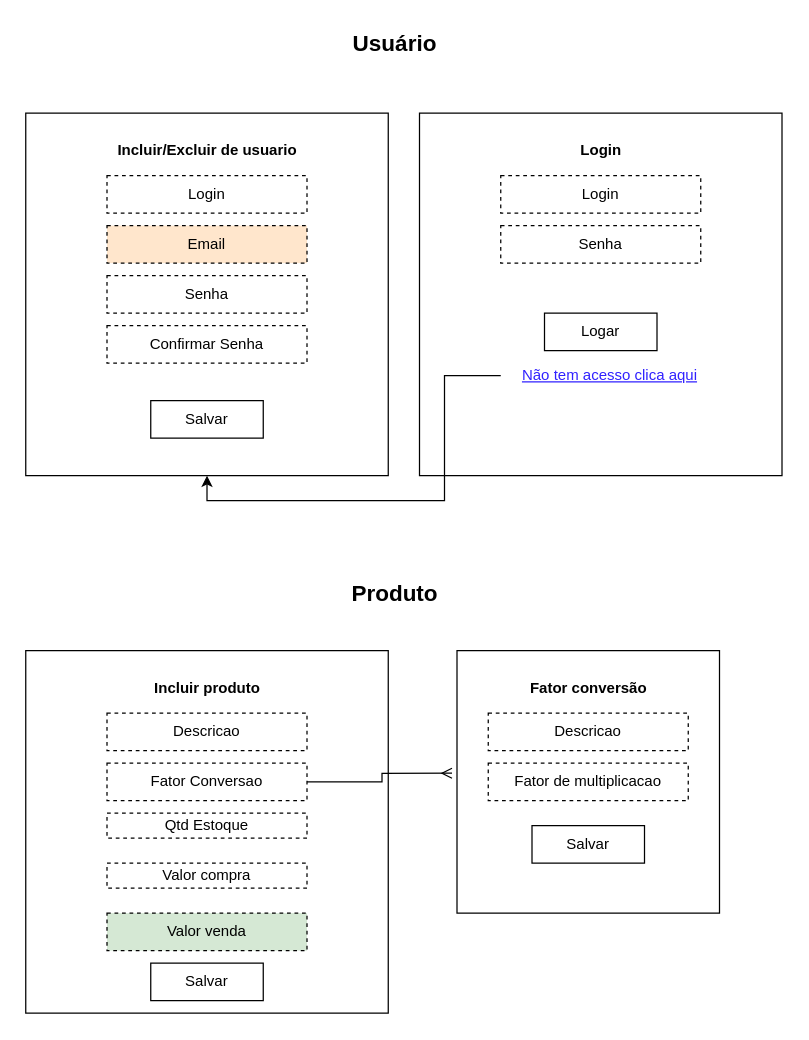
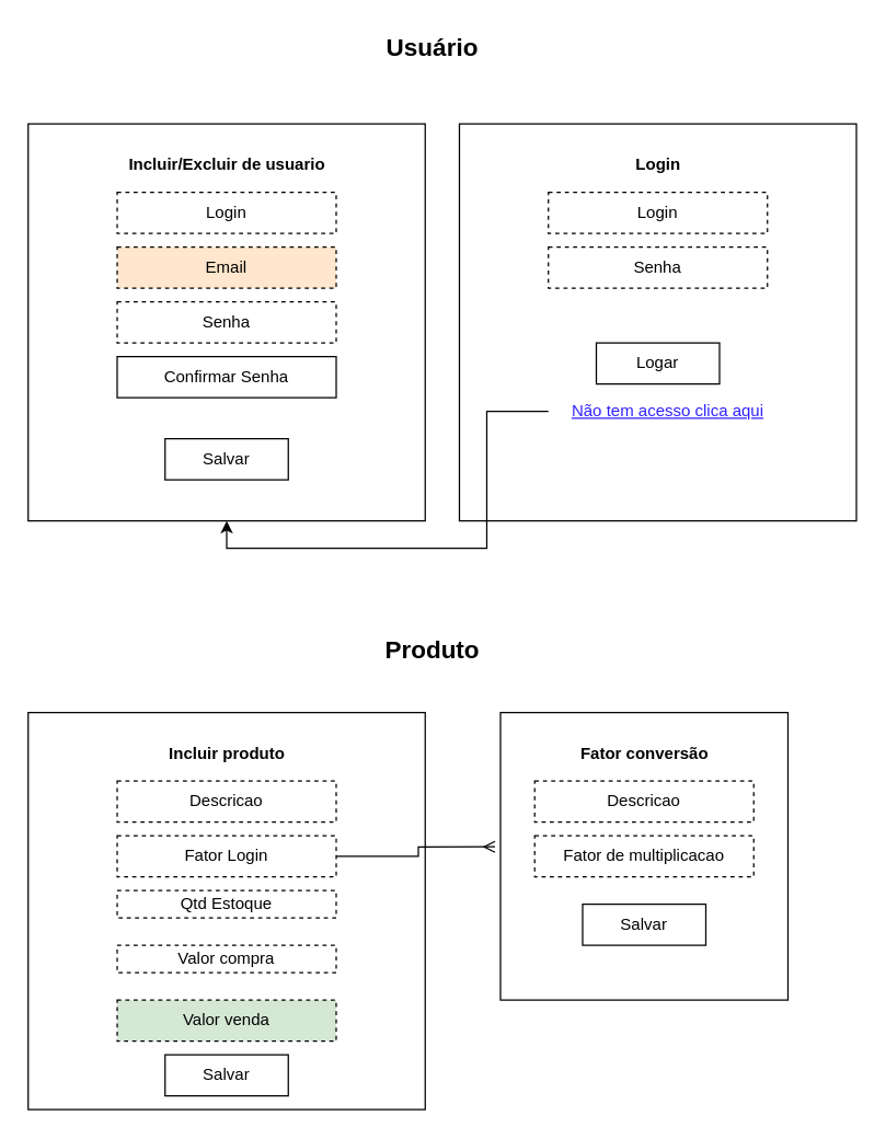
- <mxCell id="6" value="Confirmar Senha" style="rounded=0;whiteSpace=wrap;html=1;dashed=1;" vertex="1" parent="1"><mxGeometry x="85" y="260" width="160" height="30" as="geometry" /></mxCell>
+ <mxCell id="6" value="Confirmar Senha" style="rounded=0;whiteSpace=wrap;html=1;dashed=0;" vertex="1" parent="1"><mxGeometry x="85" y="260" width="160" height="30" as="geometry" /></mxCell>
- <mxCell id="20" value="Fator Conversao" style="rounded=0;whiteSpace=wrap;html=1;dashed=1;" vertex="1" parent="1"><mxGeometry x="85" y="610" width="160" height="30" as="geometry" /></mxCell>
+ <mxCell id="20" value="Fator Login" style="rounded=0;whiteSpace=wrap;html=1;dashed=1;" vertex="1" parent="1"><mxGeometry x="85" y="610" width="160" height="30" as="geometry" /></mxCell>
